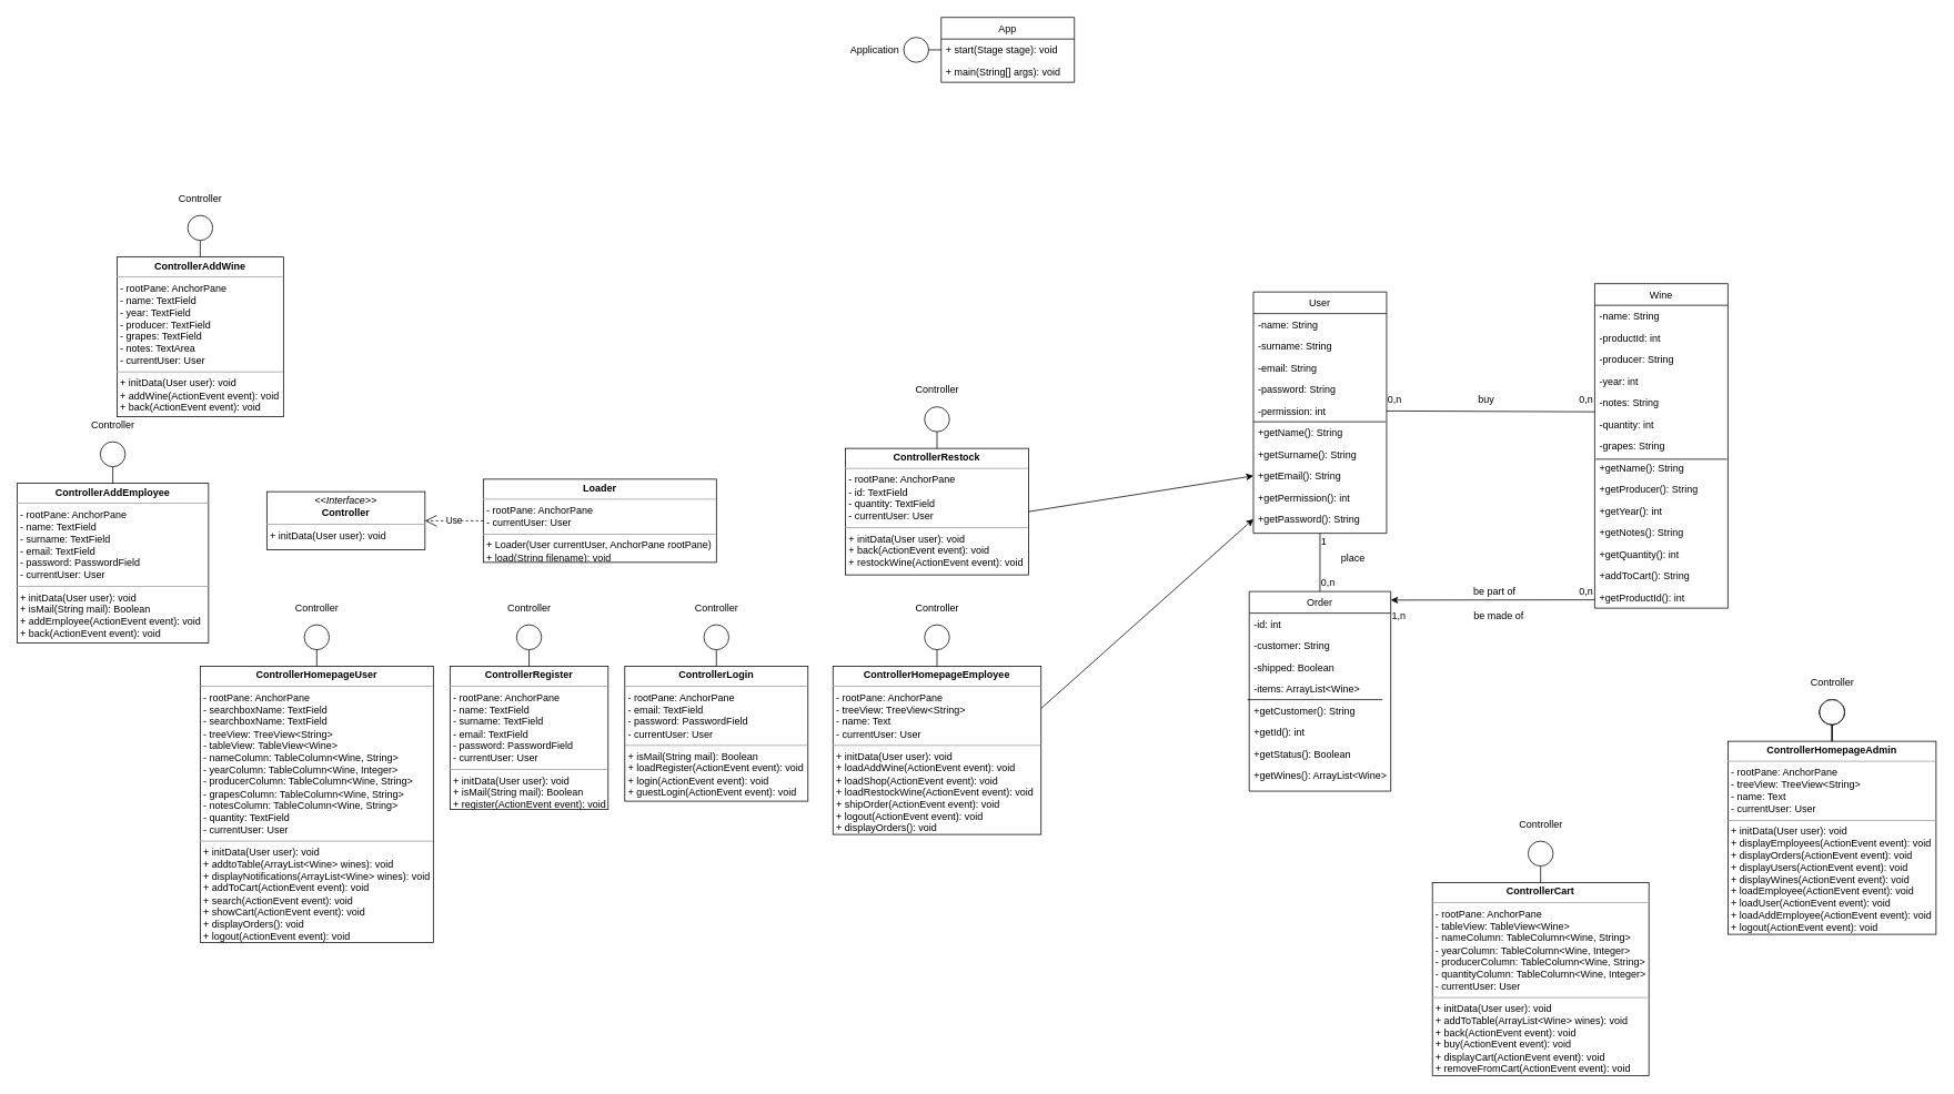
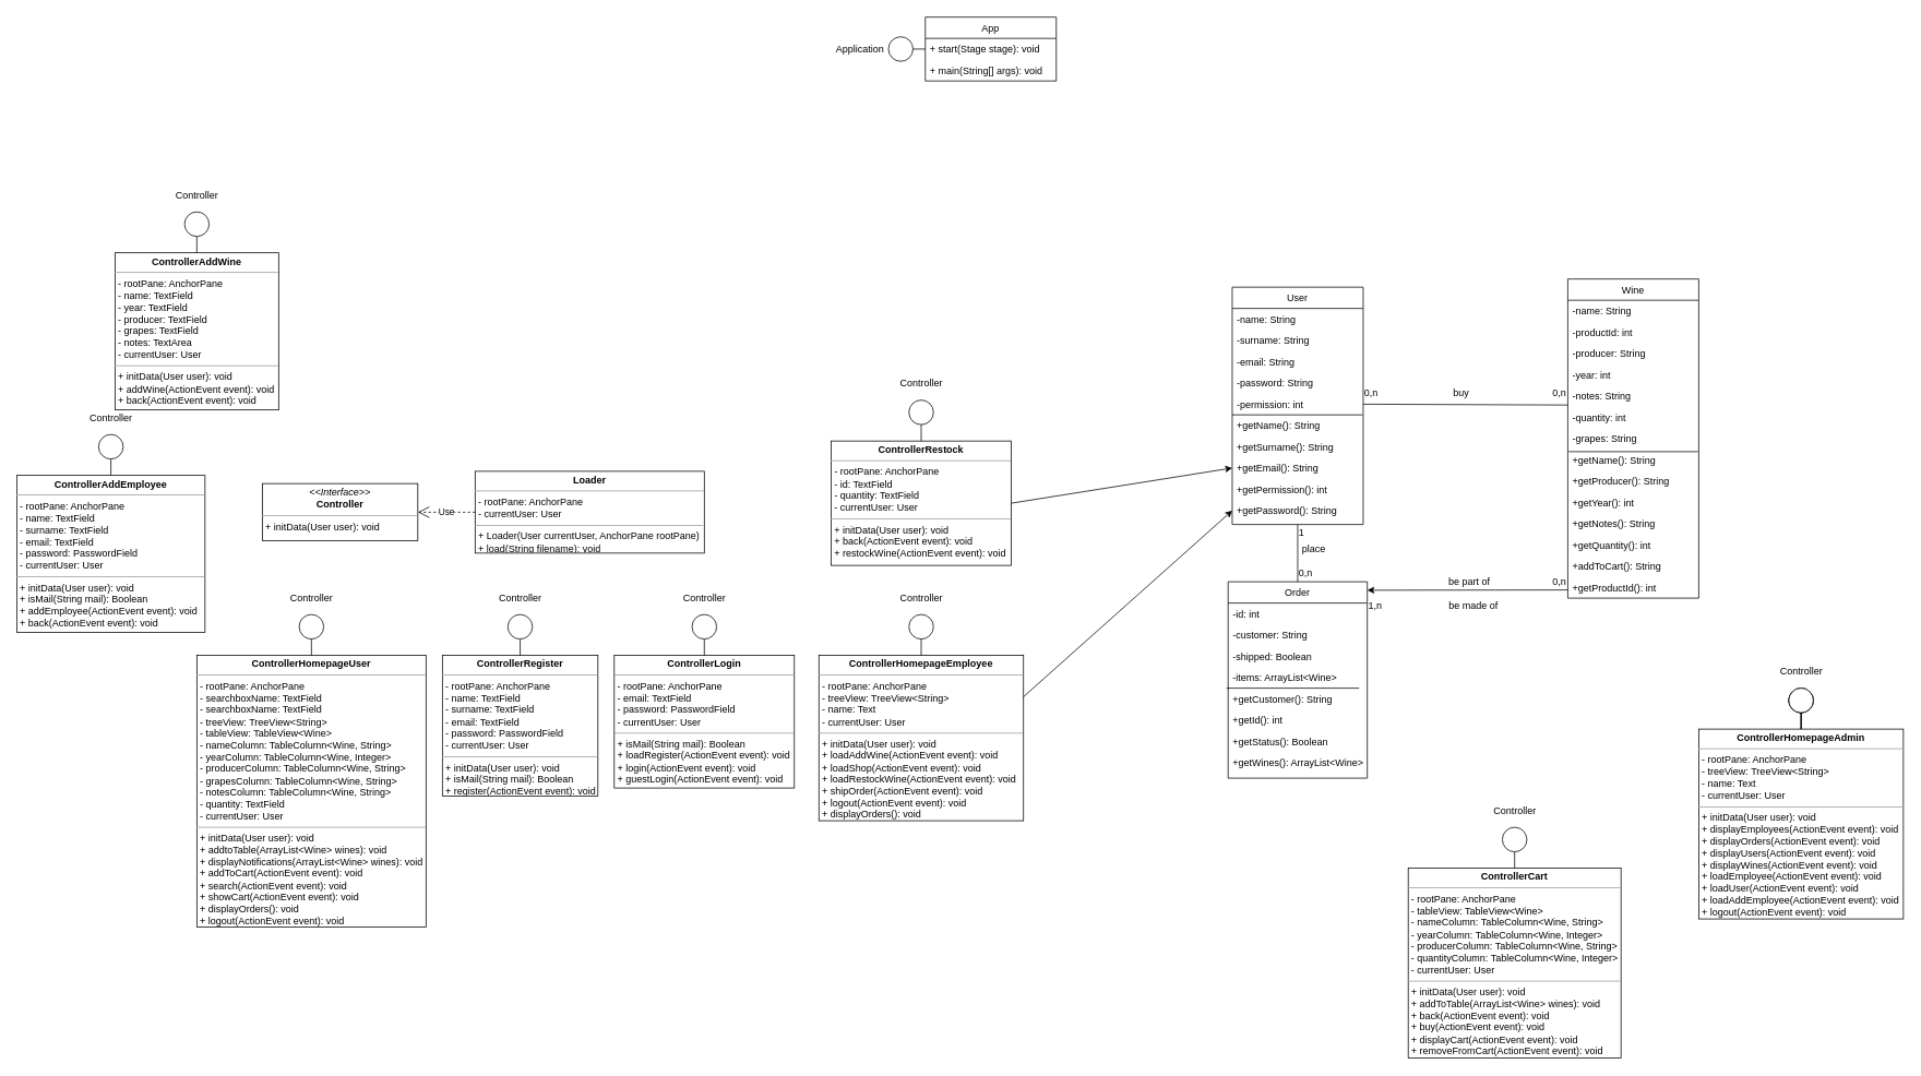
- <mxCell id="113" value="place" style="text;html=1;strokeColor=none;fillColor=none;align=center;verticalAlign=middle;whiteSpace=wrap;rounded=0;" vertex="1" parent="1"><mxGeometry x="1605" y="660" width="40" height="20" as="geometry" /></mxCell>
+ <mxCell id="113" value="place" style="text;html=1;strokeColor=none;fillColor=none;align=center;verticalAlign=middle;whiteSpace=wrap;rounded=0;" vertex="1" parent="1"><mxGeometry x="1585" y="660" width="40" height="20" as="geometry" /></mxCell>
